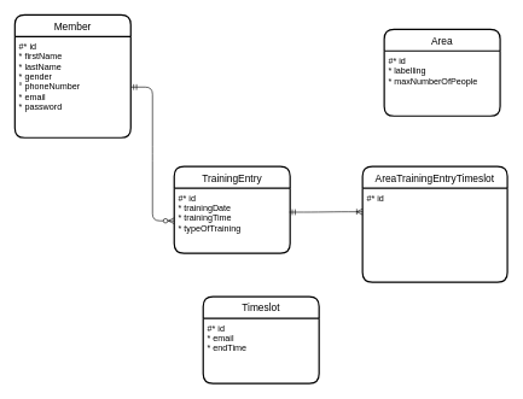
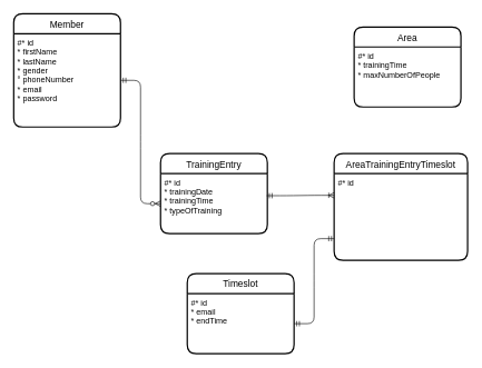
- <mxCell id="12" value="#* id &#10;* labelling&#10;* maxNumberOfPeople&#10;" style="align=left;strokeColor=none;fillColor=none;spacingLeft=4;fontSize=12;verticalAlign=top;resizable=0;rotatable=0;part=1;" vertex="1" parent="11"><mxGeometry y="30" width="160" height="90" as="geometry" /></mxCell>
+ <mxCell id="12" value="#* id &#10;* trainingTime&#10;* maxNumberOfPeople&#10;" style="align=left;strokeColor=none;fillColor=none;spacingLeft=4;fontSize=12;verticalAlign=top;resizable=0;rotatable=0;part=1;" vertex="1" parent="11"><mxGeometry y="30" width="160" height="90" as="geometry" /></mxCell>
+ <mxCell id="5" value="" style="edgeStyle=entityRelationEdgeStyle;fontSize=12;html=1;endArrow=ERmandOne;startArrow=ERmandOne;entryX=0;entryY=0.75;entryDx=0;entryDy=0;" edge="1" parent="1" source="14" target="4"><mxGeometry width="100" height="100" relative="1" as="geometry"><mxPoint x="610" y="500" as="sourcePoint" /><mxPoint x="710" y="400" as="targetPoint" /></mxGeometry></mxCell>
